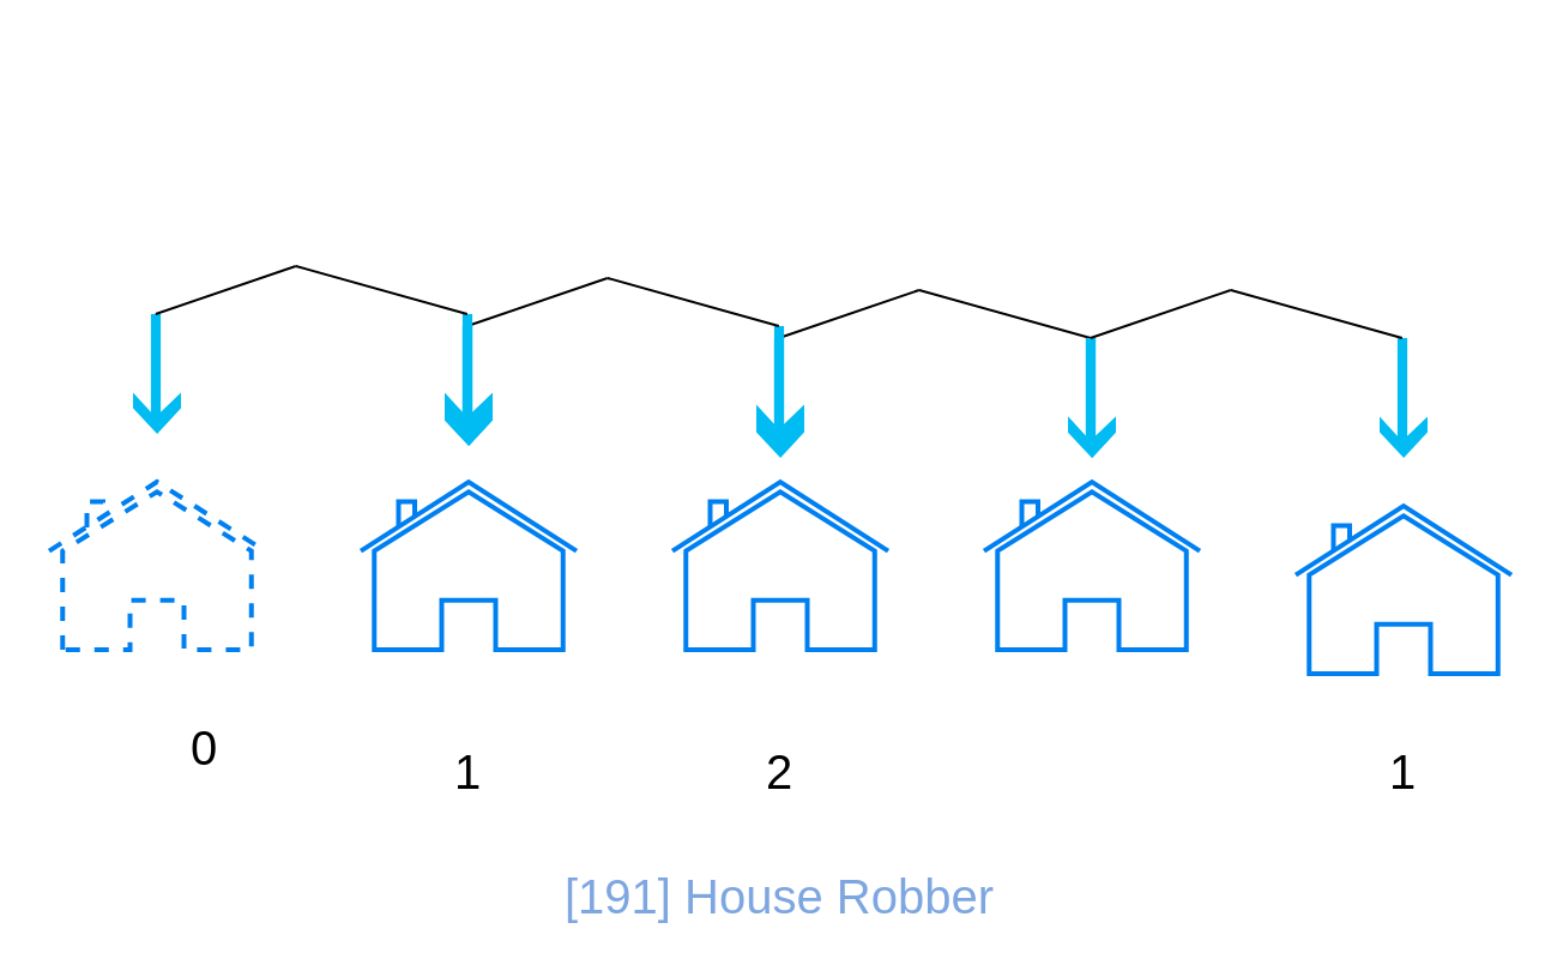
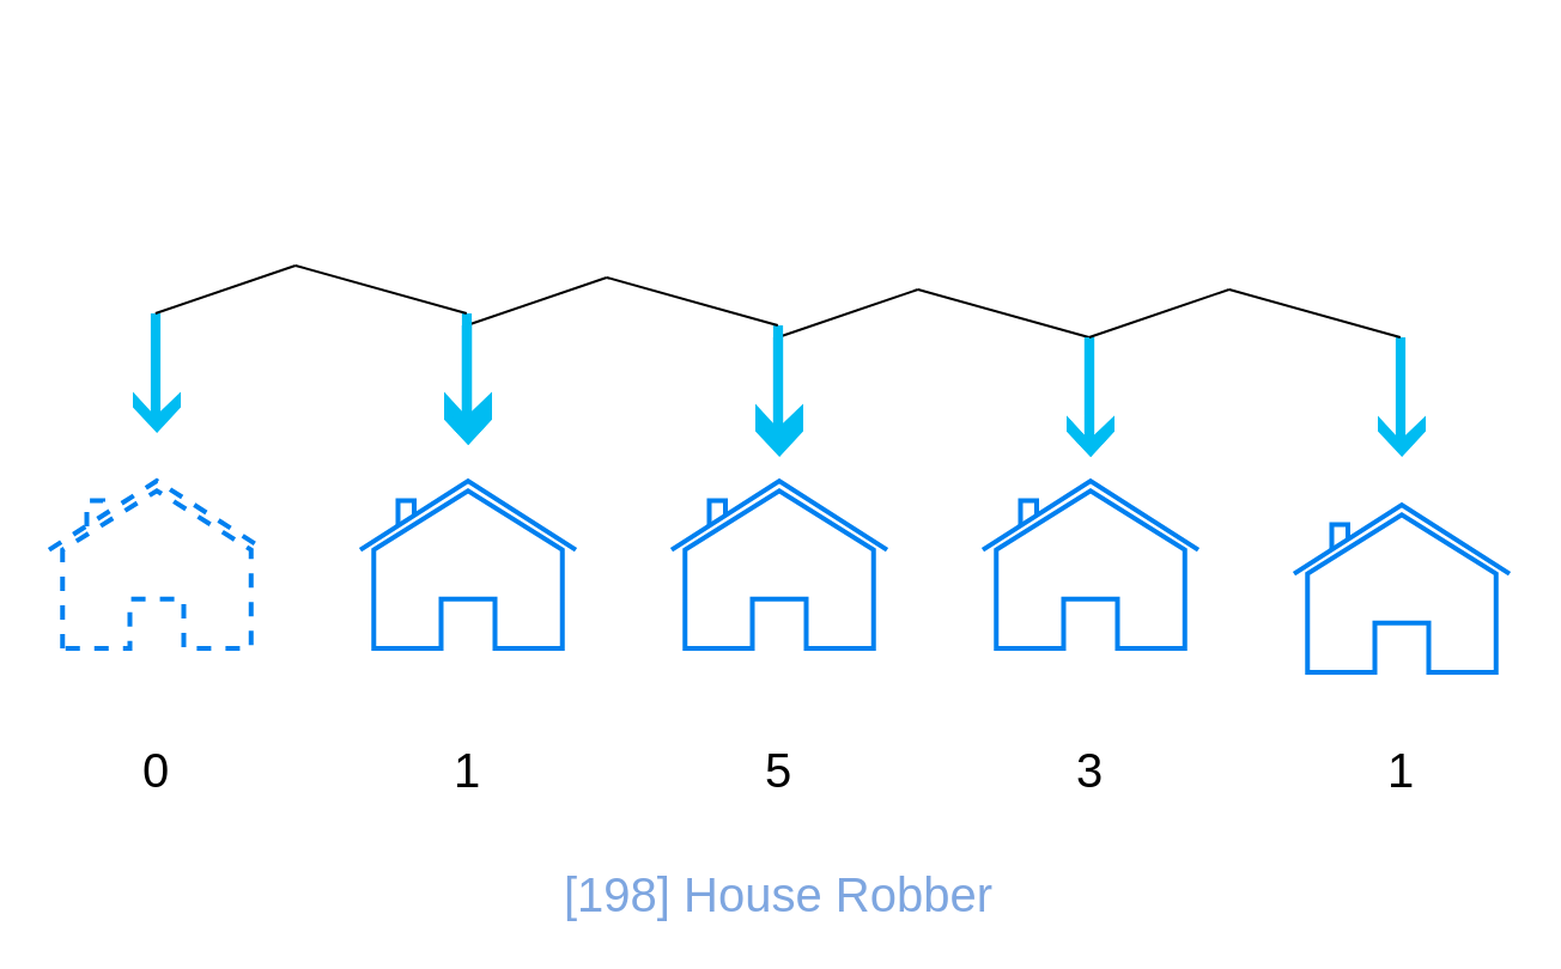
- <mxCell id="36" value="0" style="text;html=1;strokeColor=none;fillColor=none;align=center;verticalAlign=middle;whiteSpace=wrap;rounded=0;fontSize=20;" vertex="1" parent="1"><mxGeometry x="65" y="300.5" width="40" height="20" as="geometry" /></mxCell>
+ <mxCell id="36" value="0" style="text;html=1;strokeColor=none;fillColor=none;align=center;verticalAlign=middle;whiteSpace=wrap;rounded=0;fontSize=20;" vertex="1" parent="1"><mxGeometry x="45" y="310.5" width="40" height="20" as="geometry" /></mxCell>
+ <mxCell id="9" value="3" style="text;html=1;strokeColor=none;fillColor=none;align=center;verticalAlign=middle;whiteSpace=wrap;rounded=0;fontSize=20;" vertex="1" parent="1"><mxGeometry x="435" y="310.5" width="40" height="20" as="geometry" /></mxCell>
- <mxCell id="8" value="2" style="text;html=1;strokeColor=none;fillColor=none;align=center;verticalAlign=middle;whiteSpace=wrap;rounded=0;fontSize=20;" vertex="1" parent="1"><mxGeometry x="305" y="310.5" width="40" height="20" as="geometry" /></mxCell>
+ <mxCell id="8" value="5" style="text;html=1;strokeColor=none;fillColor=none;align=center;verticalAlign=middle;whiteSpace=wrap;rounded=0;fontSize=20;" vertex="1" parent="1"><mxGeometry x="305" y="310.5" width="40" height="20" as="geometry" /></mxCell>
- <mxCell id="37" value="&lt;div&gt;&lt;span&gt;[191] House Robber&lt;/span&gt;&lt;/div&gt;" style="text;html=1;strokeColor=none;fillColor=none;align=center;verticalAlign=middle;whiteSpace=wrap;rounded=0;fontSize=20;fontColor=#7EA6E0;" vertex="1" parent="1"><mxGeometry x="140" y="363" width="370" height="20" as="geometry" /></mxCell>
+ <mxCell id="37" value="&lt;div&gt;&lt;span&gt;[198] House Robber&lt;/span&gt;&lt;/div&gt;" style="text;html=1;strokeColor=none;fillColor=none;align=center;verticalAlign=middle;whiteSpace=wrap;rounded=0;fontSize=20;fontColor=#7EA6E0;" vertex="1" parent="1"><mxGeometry x="140" y="363" width="370" height="20" as="geometry" /></mxCell>
